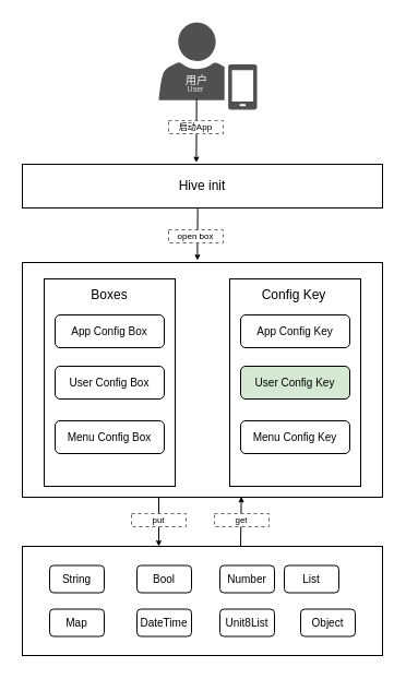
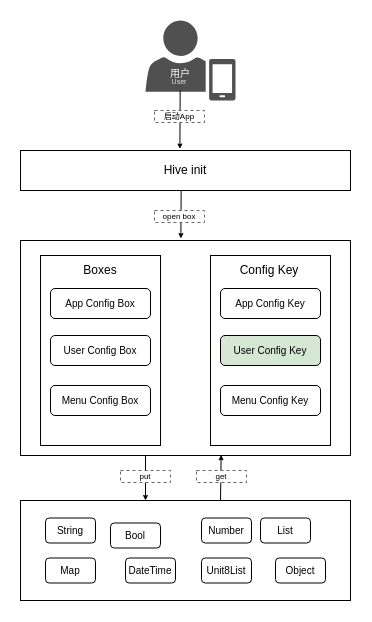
- <mxCell id="28" value="Bool" style="rounded=1;whiteSpace=wrap;html=1;fontSize=10;" parent="1" vertex="1"><mxGeometry x="125" y="517.5" width="50" height="25" as="geometry" /></mxCell>
+ <mxCell id="28" value="Bool" style="rounded=1;whiteSpace=wrap;html=1;fontSize=10;" parent="1" vertex="1"><mxGeometry x="110" y="522.5" width="50" height="25" as="geometry" /></mxCell>
